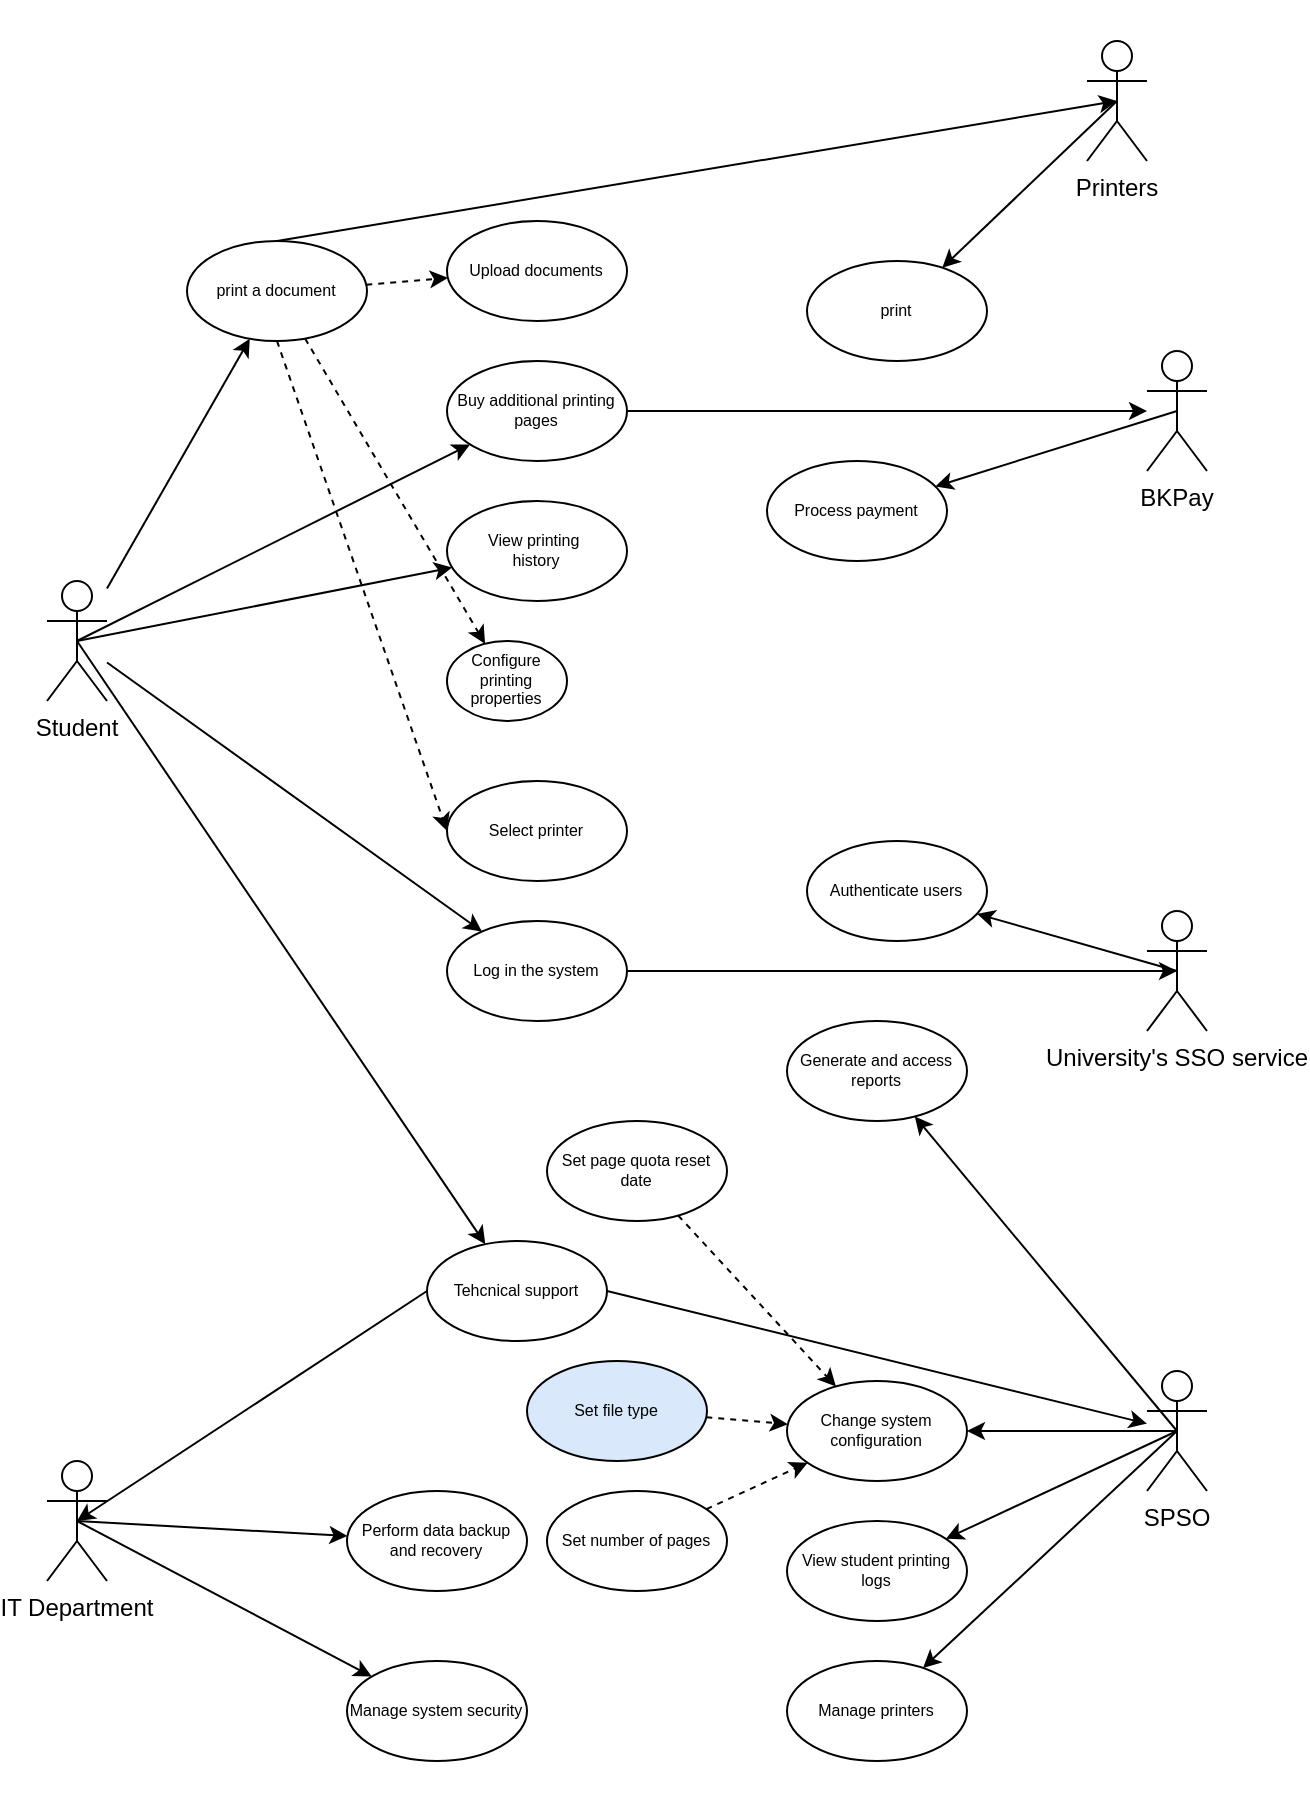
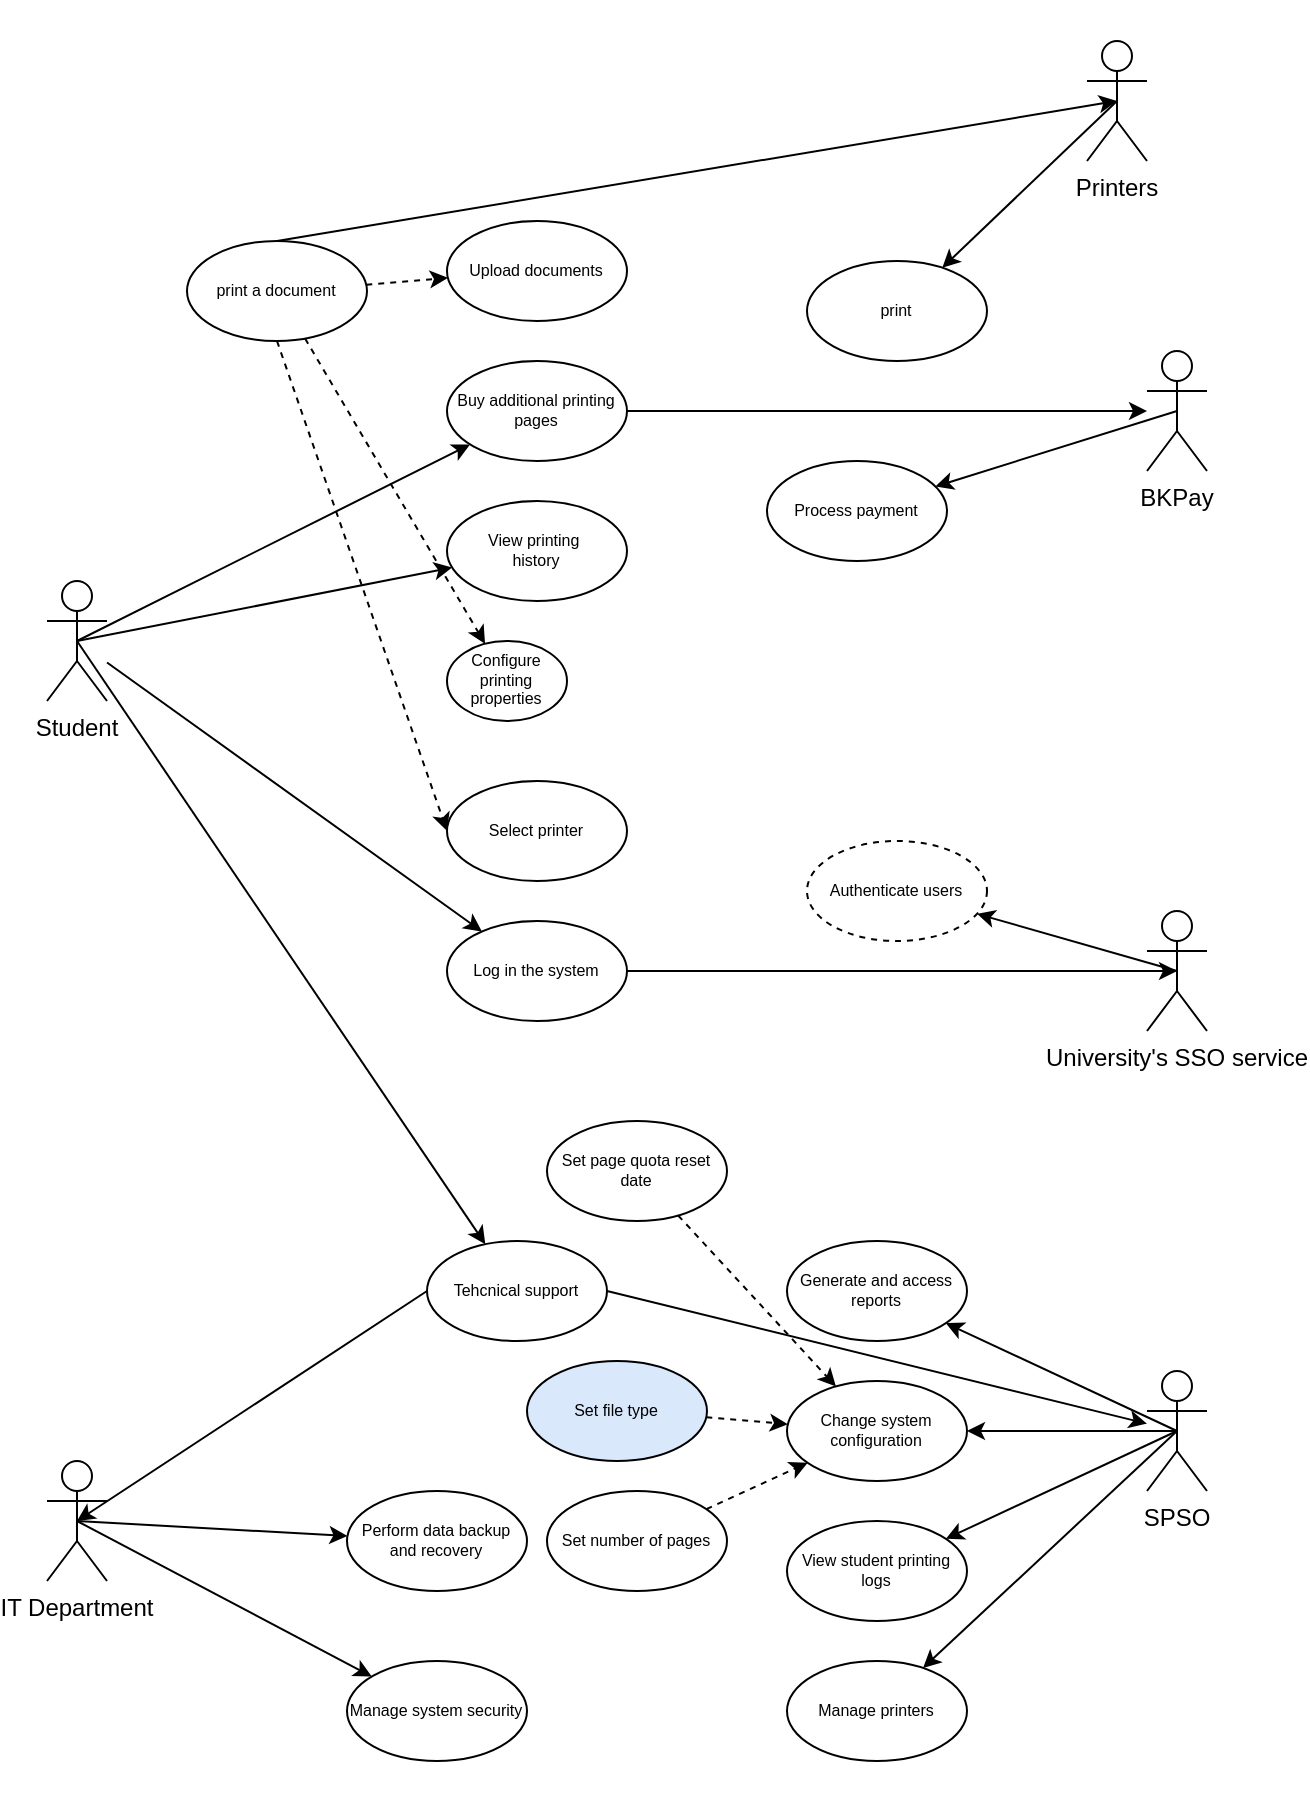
- <mxCell id="37" value="" style="endArrow=classic;html=1;rounded=0;strokeColor=default;align=center;verticalAlign=middle;fontFamily=Helvetica;fontSize=11;fontColor=default;labelBackgroundColor=default;" edge="1" parent="1" source="6" target="39"><mxGeometry width="50" height="50" relative="1" as="geometry"><mxPoint x="40" y="235" as="sourcePoint" /><mxPoint x="90" y="185" as="targetPoint" /></mxGeometry></mxCell>
- <mxCell id="27" value="Authenticate users" style="ellipse;whiteSpace=wrap;html=1;fontSize=8;" vertex="1" parent="1"><mxGeometry x="400" y="420" width="90" height="50" as="geometry" /></mxCell>
+ <mxCell id="27" value="Authenticate users" style="ellipse;whiteSpace=wrap;html=1;fontSize=8;dashed=1;" vertex="1" parent="1"><mxGeometry x="400" y="420" width="90" height="50" as="geometry" /></mxCell>
- <mxCell id="29" value="Generate and access reports" style="ellipse;whiteSpace=wrap;html=1;fontSize=8;" vertex="1" parent="1"><mxGeometry x="390" y="510" width="90" height="50" as="geometry" /></mxCell>
+ <mxCell id="29" value="Generate and access reports" style="ellipse;whiteSpace=wrap;html=1;fontSize=8;" vertex="1" parent="1"><mxGeometry x="390" y="620" width="90" height="50" as="geometry" /></mxCell>
